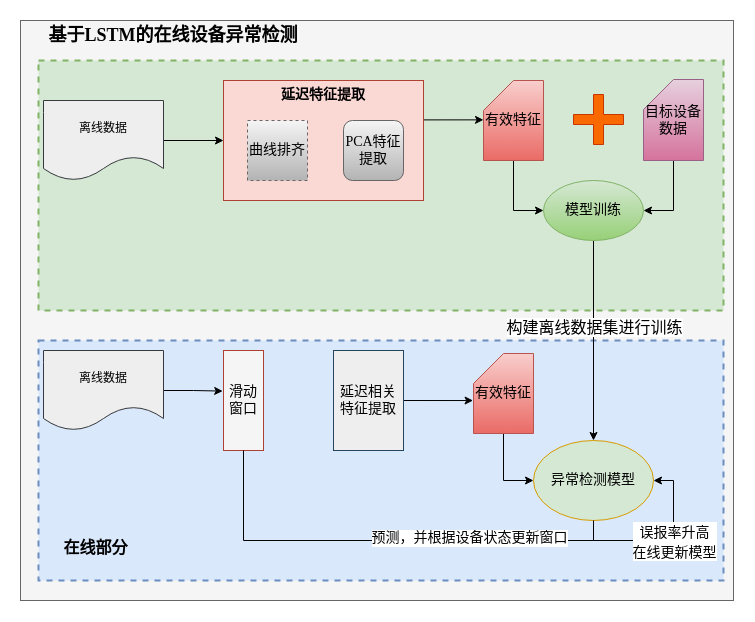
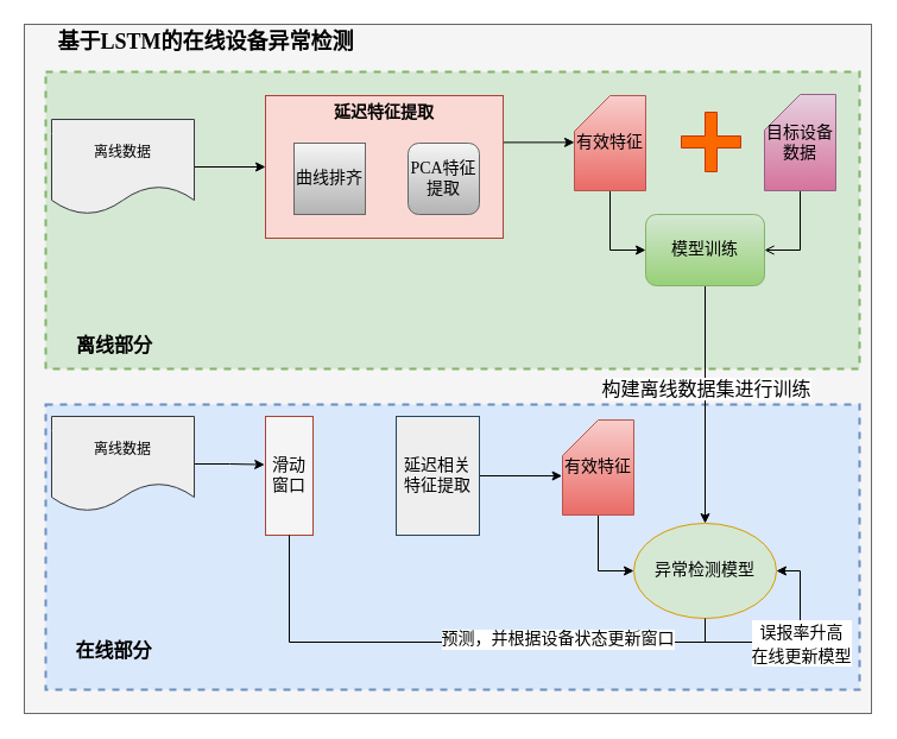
- <mxCell id="12" value="曲线排齐" style="whiteSpace=wrap;html=1;aspect=fixed;fontFamily=Times New Roman;fontSize=14;fillColor=#f5f5f5;gradientColor=#b3b3b3;strokeColor=#666666;dashed=1;" vertex="1" parent="1"><mxGeometry x="247" y="120" width="60" height="60" as="geometry" /></mxCell>
+ <mxCell id="12" value="曲线排齐" style="whiteSpace=wrap;html=1;aspect=fixed;fontFamily=Times New Roman;fontSize=14;fillColor=#f5f5f5;gradientColor=#b3b3b3;strokeColor=#666666;" vertex="1" parent="1"><mxGeometry x="247" y="120" width="60" height="60" as="geometry" /></mxCell>
- <mxCell id="21" value="模型训练" style="ellipse;whiteSpace=wrap;html=1;fontFamily=Times New Roman;fontSize=14;fillColor=#d5e8d4;gradientColor=#97d077;strokeColor=#82b366;" vertex="1" parent="1"><mxGeometry x="543" y="180" width="100" height="60" as="geometry" /></mxCell>
+ <mxCell id="21" value="模型训练" style="rounded=1;whiteSpace=wrap;html=1;fontFamily=Times New Roman;fontSize=14;fillColor=#d5e8d4;gradientColor=#97d077;strokeColor=#82b366;" vertex="1" parent="1"><mxGeometry x="543" y="180" width="100" height="60" as="geometry" /></mxCell>
- <mxCell id="16" style="edgeStyle=orthogonalEdgeStyle;rounded=0;orthogonalLoop=1;jettySize=auto;html=1;exitX=0.5;exitY=1;exitDx=0;exitDy=0;exitPerimeter=0;entryX=1;entryY=0.5;entryDx=0;entryDy=0;fontFamily=Times New Roman;fontSize=14;" edge="1" parent="1" source="17" target="21"><mxGeometry relative="1" as="geometry" /></mxCell>
+ <mxCell id="16" style="edgeStyle=orthogonalEdgeStyle;rounded=0;orthogonalLoop=1;jettySize=auto;html=1;exitX=0.5;exitY=1;exitDx=0;exitDy=0;exitPerimeter=0;entryX=1;entryY=0.5;entryDx=0;entryDy=0;fontFamily=Times New Roman;fontSize=14;endArrow=open;" edge="1" parent="1" source="17" target="21"><mxGeometry relative="1" as="geometry" /></mxCell>
+ <mxCell id="31" value="&lt;font style=&quot;font-size: 16px&quot;&gt;&lt;b&gt;离线部分&lt;/b&gt;&lt;/font&gt;" style="text;html=1;strokeColor=none;fillColor=none;align=center;verticalAlign=middle;whiteSpace=wrap;rounded=0;dashed=1;fontFamily=Times New Roman;fontSize=18;" vertex="1" parent="1"><mxGeometry x="60.5" y="270" width="70" height="40" as="geometry" /></mxCell>
